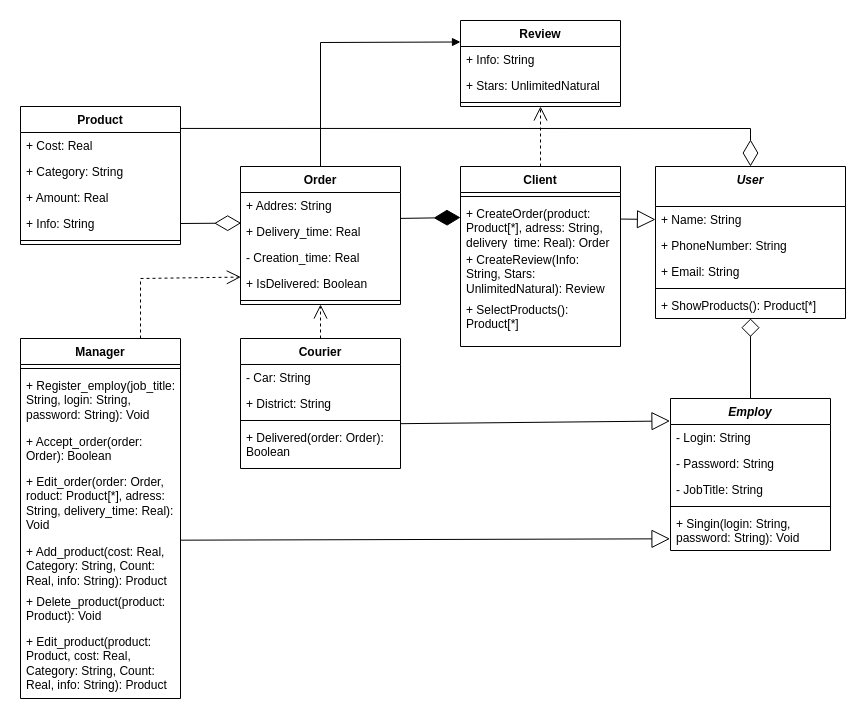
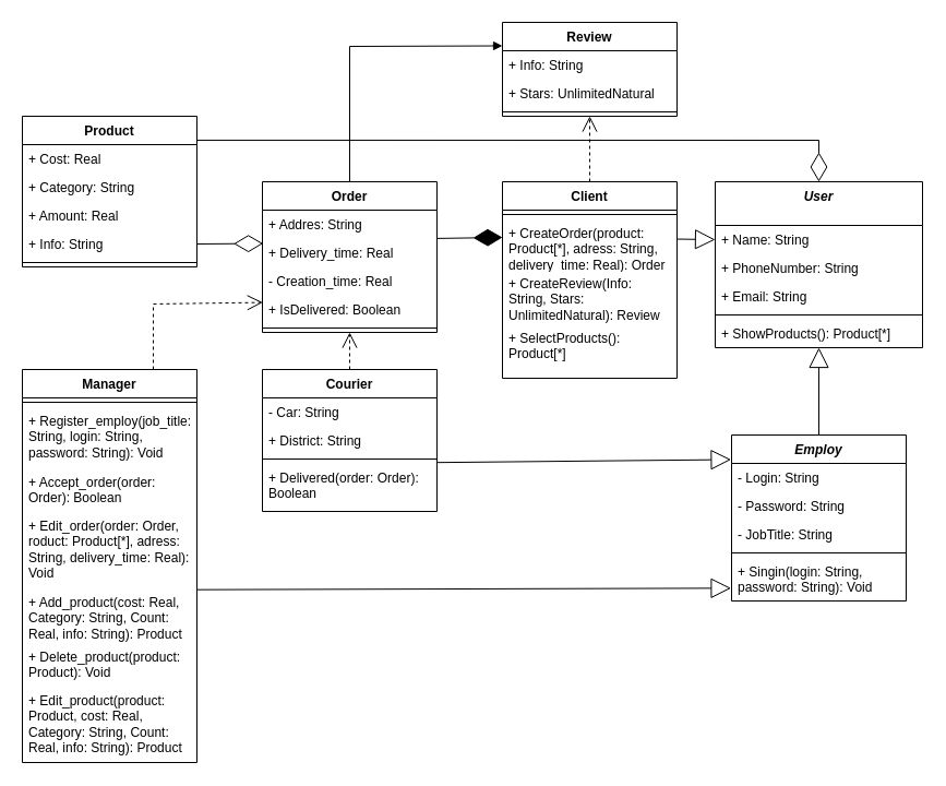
- <mxCell id="54" value="" style="endArrow=diamond;endSize=16;endFill=0;html=1;rounded=0;exitX=0.5;exitY=0;exitDx=0;exitDy=0;entryX=0.5;entryY=1;entryDx=0;entryDy=0;" parent="1" source="47" target="2" edge="1"><mxGeometry width="160" relative="1" as="geometry"><mxPoint x="770" y="418" as="sourcePoint" /><mxPoint x="760" y="308" as="targetPoint" /></mxGeometry></mxCell>
+ <mxCell id="54" value="" style="endArrow=block;endSize=16;endFill=0;html=1;rounded=0;exitX=0.5;exitY=0;exitDx=0;exitDy=0;entryX=0.5;entryY=1;entryDx=0;entryDy=0;" parent="1" source="47" target="2" edge="1"><mxGeometry width="160" relative="1" as="geometry"><mxPoint x="770" y="418" as="sourcePoint" /><mxPoint x="760" y="308" as="targetPoint" /></mxGeometry></mxCell>
